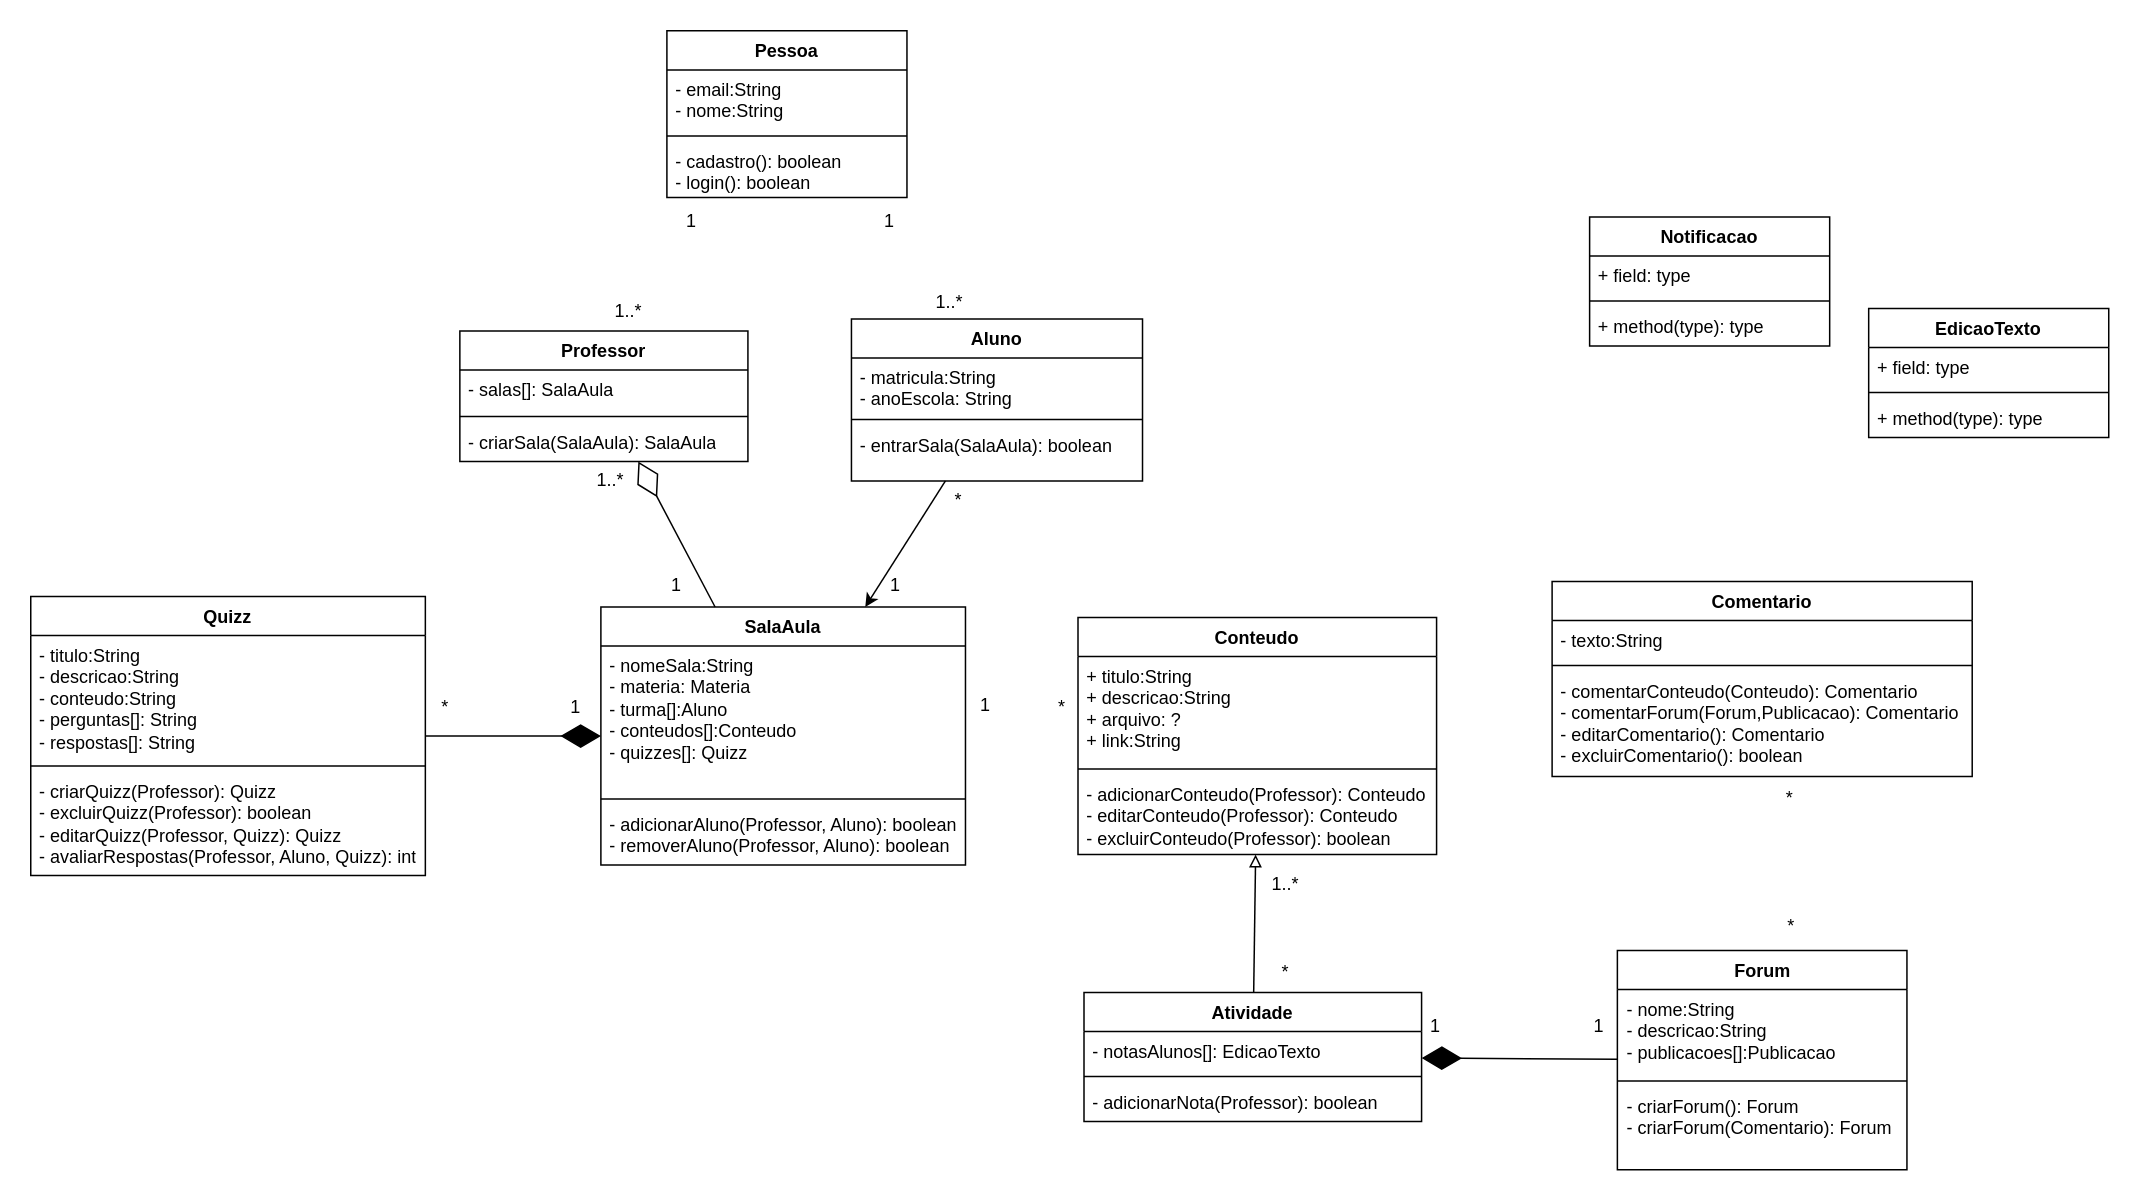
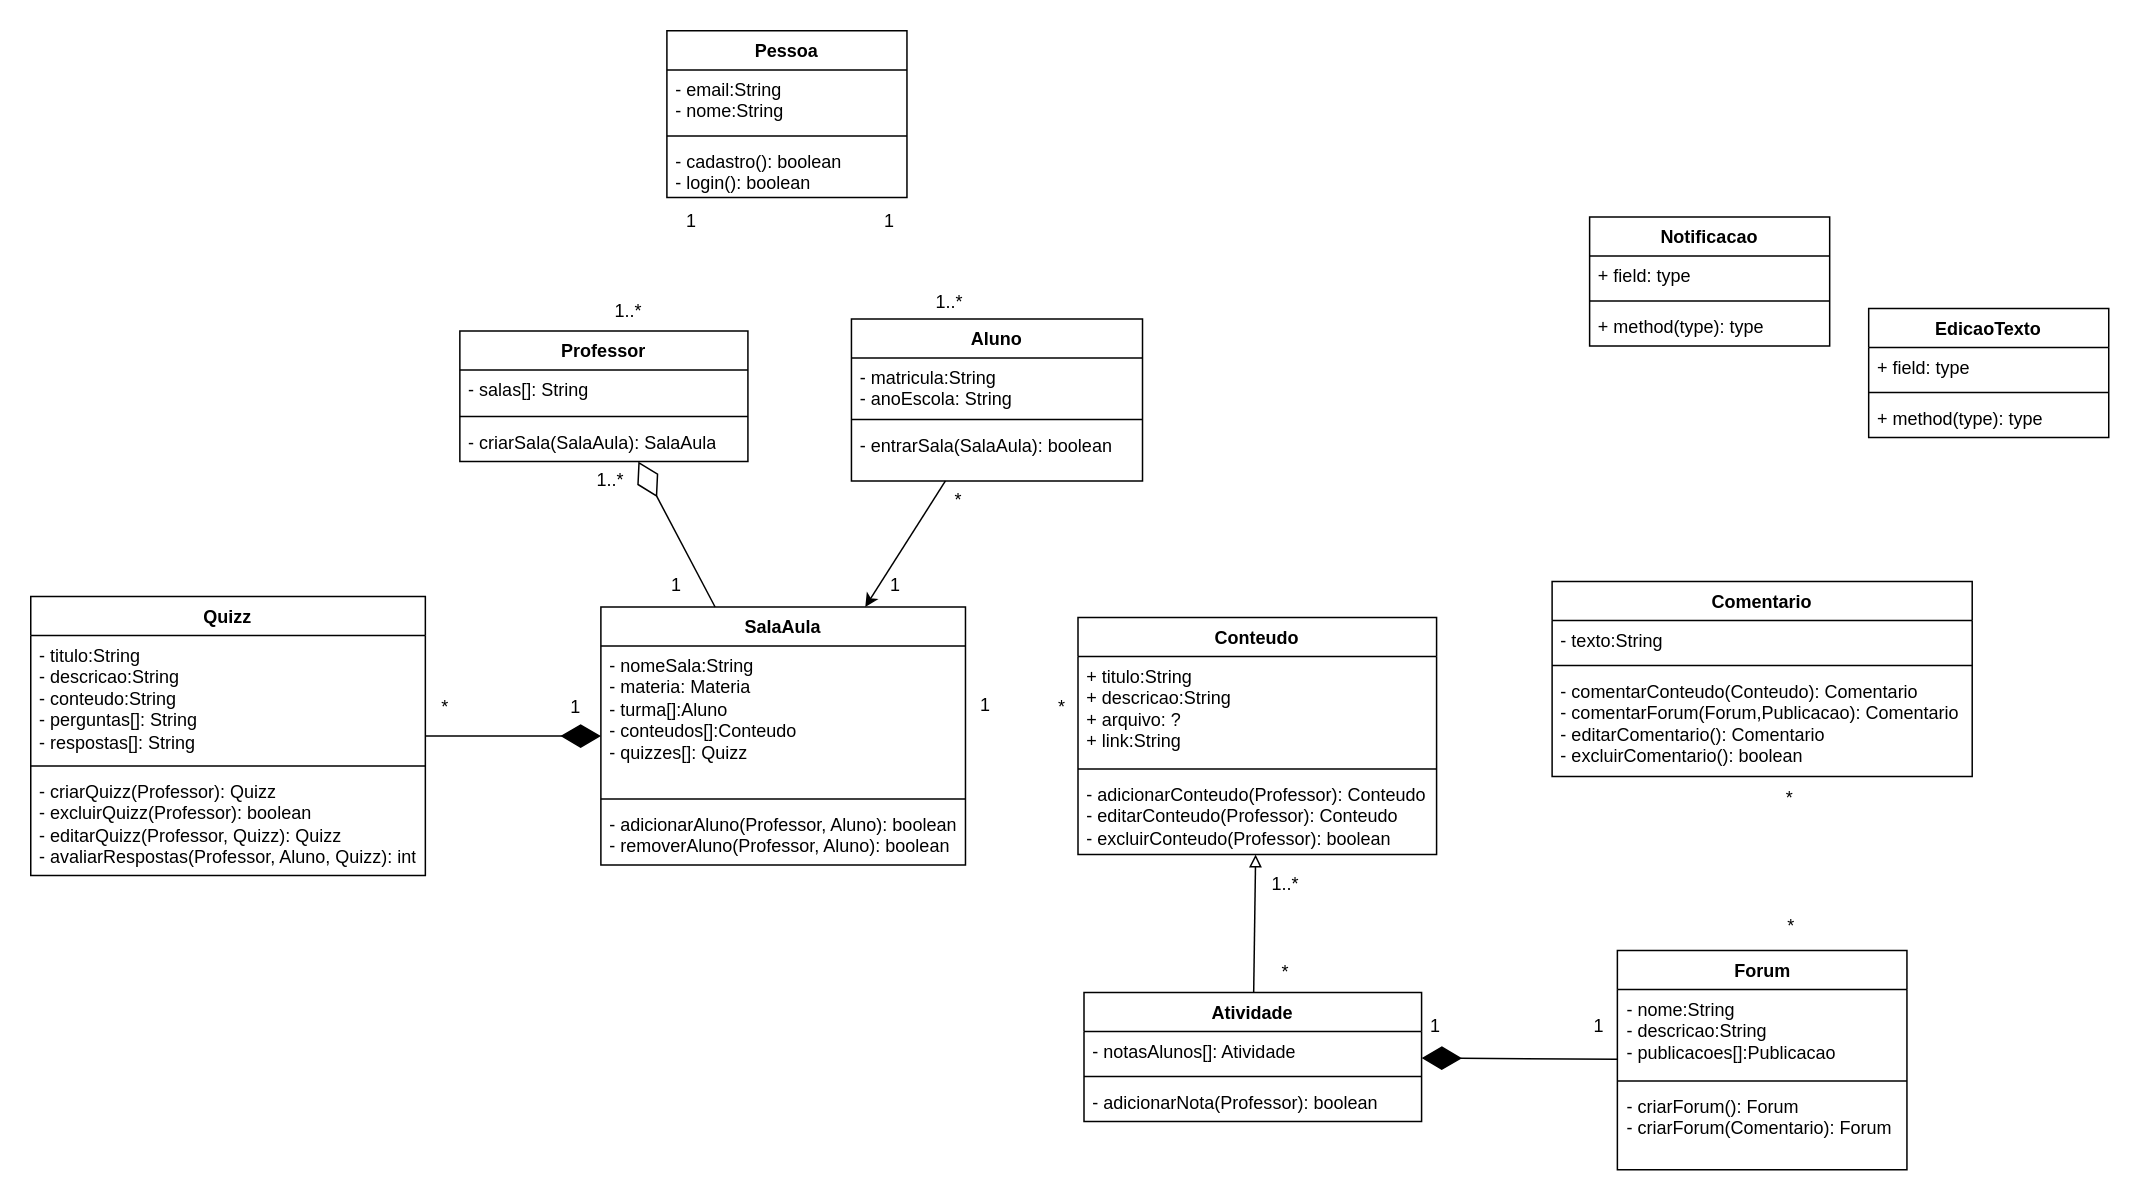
- <mxCell id="12" value="&lt;div&gt;- salas[]: SalaAula&lt;/div&gt;" style="text;align=left;verticalAlign=top;spacingLeft=4;spacingRight=4;overflow=hidden;rotatable=0;points=[[0,0.5],[1,0.5]];portConstraint=eastwest;whiteSpace=wrap;html=1;" parent="11" vertex="1"><mxGeometry y="26" width="192" height="27" as="geometry" /></mxCell>
+ <mxCell id="12" value="&lt;div&gt;- salas[]: String&lt;/div&gt;" style="text;align=left;verticalAlign=top;spacingLeft=4;spacingRight=4;overflow=hidden;rotatable=0;points=[[0,0.5],[1,0.5]];portConstraint=eastwest;whiteSpace=wrap;html=1;" parent="11" vertex="1"><mxGeometry y="26" width="192" height="27" as="geometry" /></mxCell>
- <mxCell id="41" value="- notasAlunos[]: EdicaoTexto" style="text;align=left;verticalAlign=top;spacingLeft=4;spacingRight=4;overflow=hidden;rotatable=0;points=[[0,0.5],[1,0.5]];portConstraint=eastwest;whiteSpace=wrap;html=1;" parent="40" vertex="1"><mxGeometry y="26" width="225" height="26" as="geometry" /></mxCell>
+ <mxCell id="41" value="- notasAlunos[]: Atividade" style="text;align=left;verticalAlign=top;spacingLeft=4;spacingRight=4;overflow=hidden;rotatable=0;points=[[0,0.5],[1,0.5]];portConstraint=eastwest;whiteSpace=wrap;html=1;" parent="40" vertex="1"><mxGeometry y="26" width="225" height="26" as="geometry" /></mxCell>
